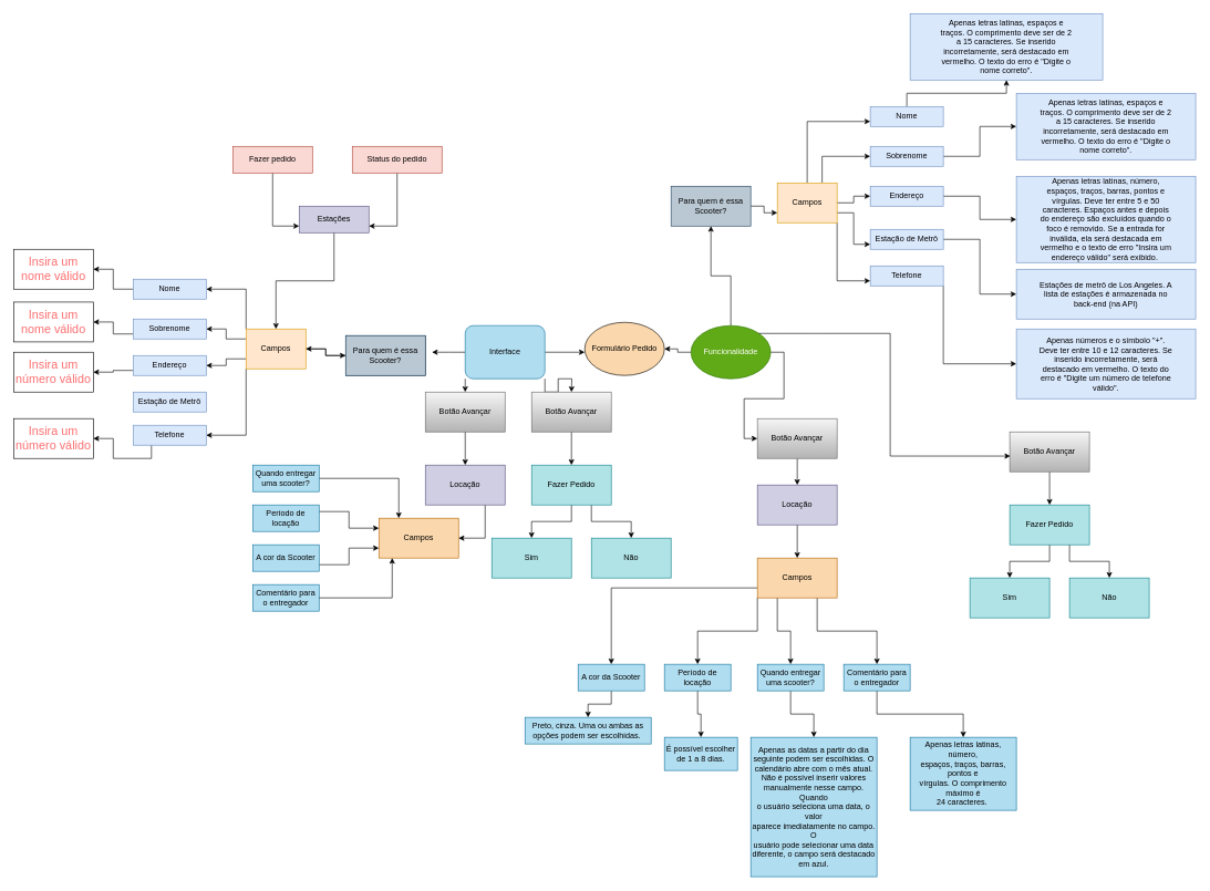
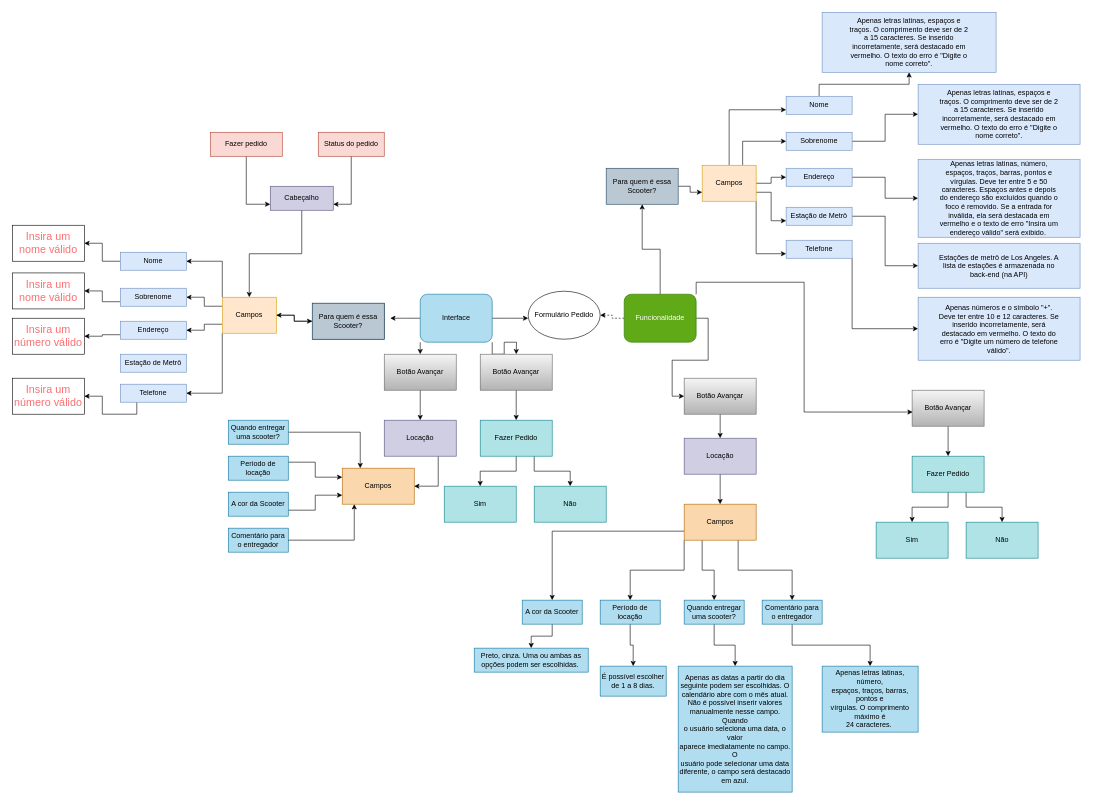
- <mxCell id="31" value="Status do pedido" style="rounded=0;whiteSpace=wrap;html=1;fillColor=#fad9d5;strokeColor=#ae4132;" vertex="1" parent="1"><mxGeometry x="530" y="220" width="135" height="40" as="geometry" /></mxCell>
+ <mxCell id="31" value="Status do pedido" style="rounded=0;whiteSpace=wrap;html=1;fillColor=#fad9d5;strokeColor=#ae4132;" vertex="1" parent="1"><mxGeometry x="530" y="220" width="110" height="40" as="geometry" /></mxCell>
- <mxCell id="29" value="Estações" style="rounded=0;whiteSpace=wrap;html=1;fillColor=#d0cee2;strokeColor=#56517e;" vertex="1" parent="1"><mxGeometry x="450" y="310" width="105" height="40" as="geometry" /></mxCell>
+ <mxCell id="29" value="Cabeçalho" style="rounded=0;whiteSpace=wrap;html=1;fillColor=#d0cee2;strokeColor=#56517e;" vertex="1" parent="1"><mxGeometry x="450" y="310" width="105" height="40" as="geometry" /></mxCell>
- <mxCell id="2" value="Formulário Pedido" style="ellipse;whiteSpace=wrap;html=1;fillColor=#fad7ac;" vertex="1" parent="1"><mxGeometry x="880" y="485" width="120" height="80" as="geometry" /></mxCell>
+ <mxCell id="2" value="Formulário Pedido" style="ellipse;whiteSpace=wrap;html=1;" vertex="1" parent="1"><mxGeometry x="880" y="485" width="120" height="80" as="geometry" /></mxCell>
- <mxCell id="10" style="edgeStyle=orthogonalEdgeStyle;rounded=0;orthogonalLoop=1;jettySize=auto;html=1;exitX=0;exitY=0.5;exitDx=0;exitDy=0;entryX=1;entryY=0.5;entryDx=0;entryDy=0;" edge="1" parent="1" source="12" target="2"><mxGeometry relative="1" as="geometry" /></mxCell>
+ <mxCell id="10" style="edgeStyle=orthogonalEdgeStyle;rounded=0;orthogonalLoop=1;jettySize=auto;html=1;exitX=0;exitY=0.5;exitDx=0;exitDy=0;entryX=1;entryY=0.5;entryDx=0;entryDy=0;dashed=1;" edge="1" parent="1" source="12" target="2"><mxGeometry relative="1" as="geometry" /></mxCell>
- <mxCell id="12" value="Funcionalidade" style="ellipse;whiteSpace=wrap;html=1;fillColor=#60a917;fontColor=#ffffff;strokeColor=#2D7600;" vertex="1" parent="1"><mxGeometry x="1040" y="490" width="120" height="80" as="geometry" /></mxCell>
+ <mxCell id="12" value="Funcionalidade" style="whiteSpace=wrap;html=1;fillColor=#60a917;fontColor=#ffffff;strokeColor=#2D7600;rounded=1;" vertex="1" parent="1"><mxGeometry x="1040" y="490" width="120" height="80" as="geometry" /></mxCell>
